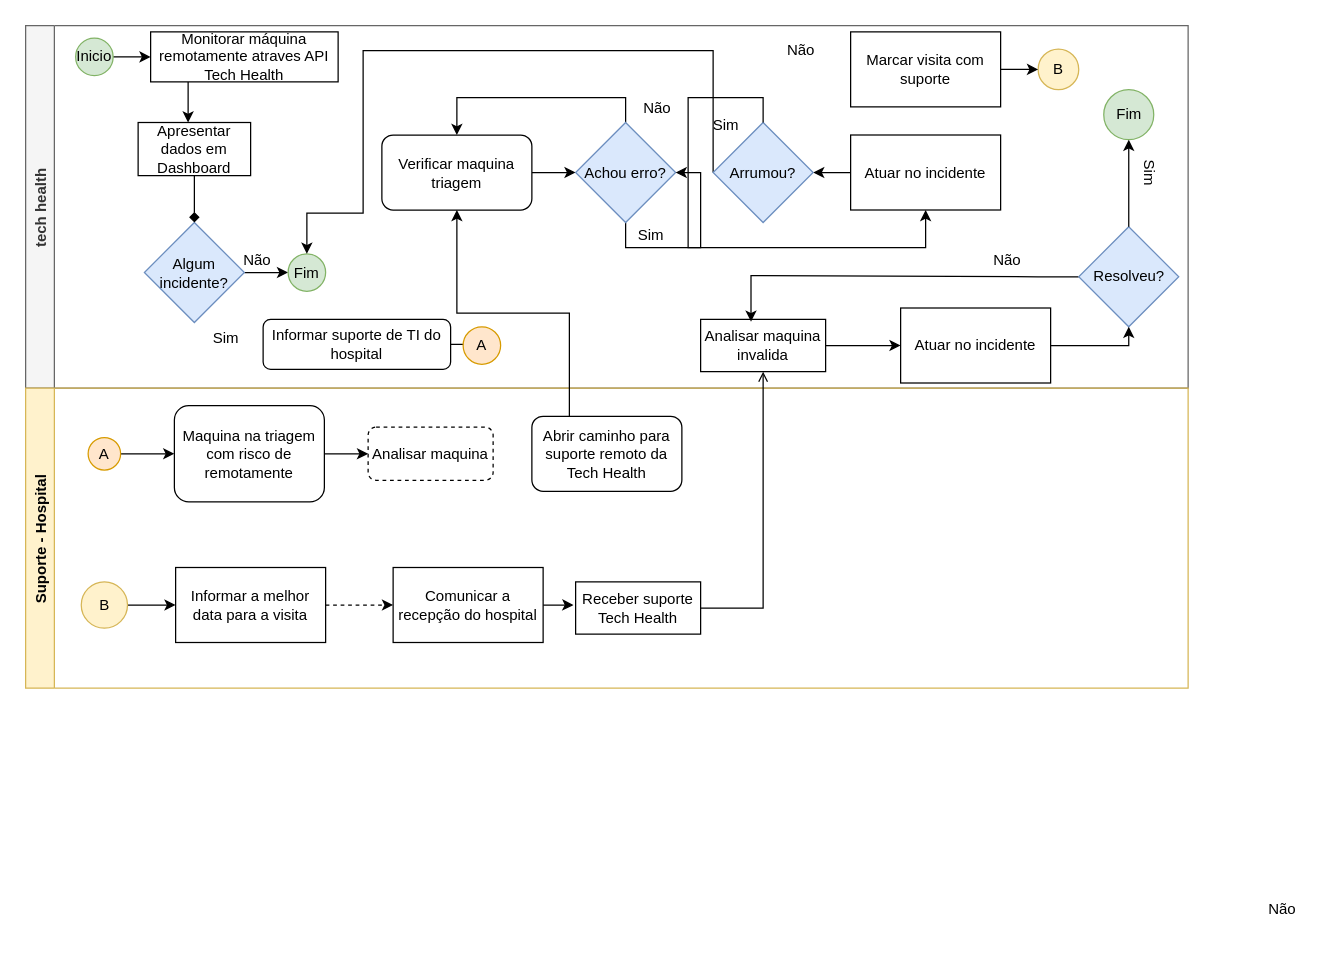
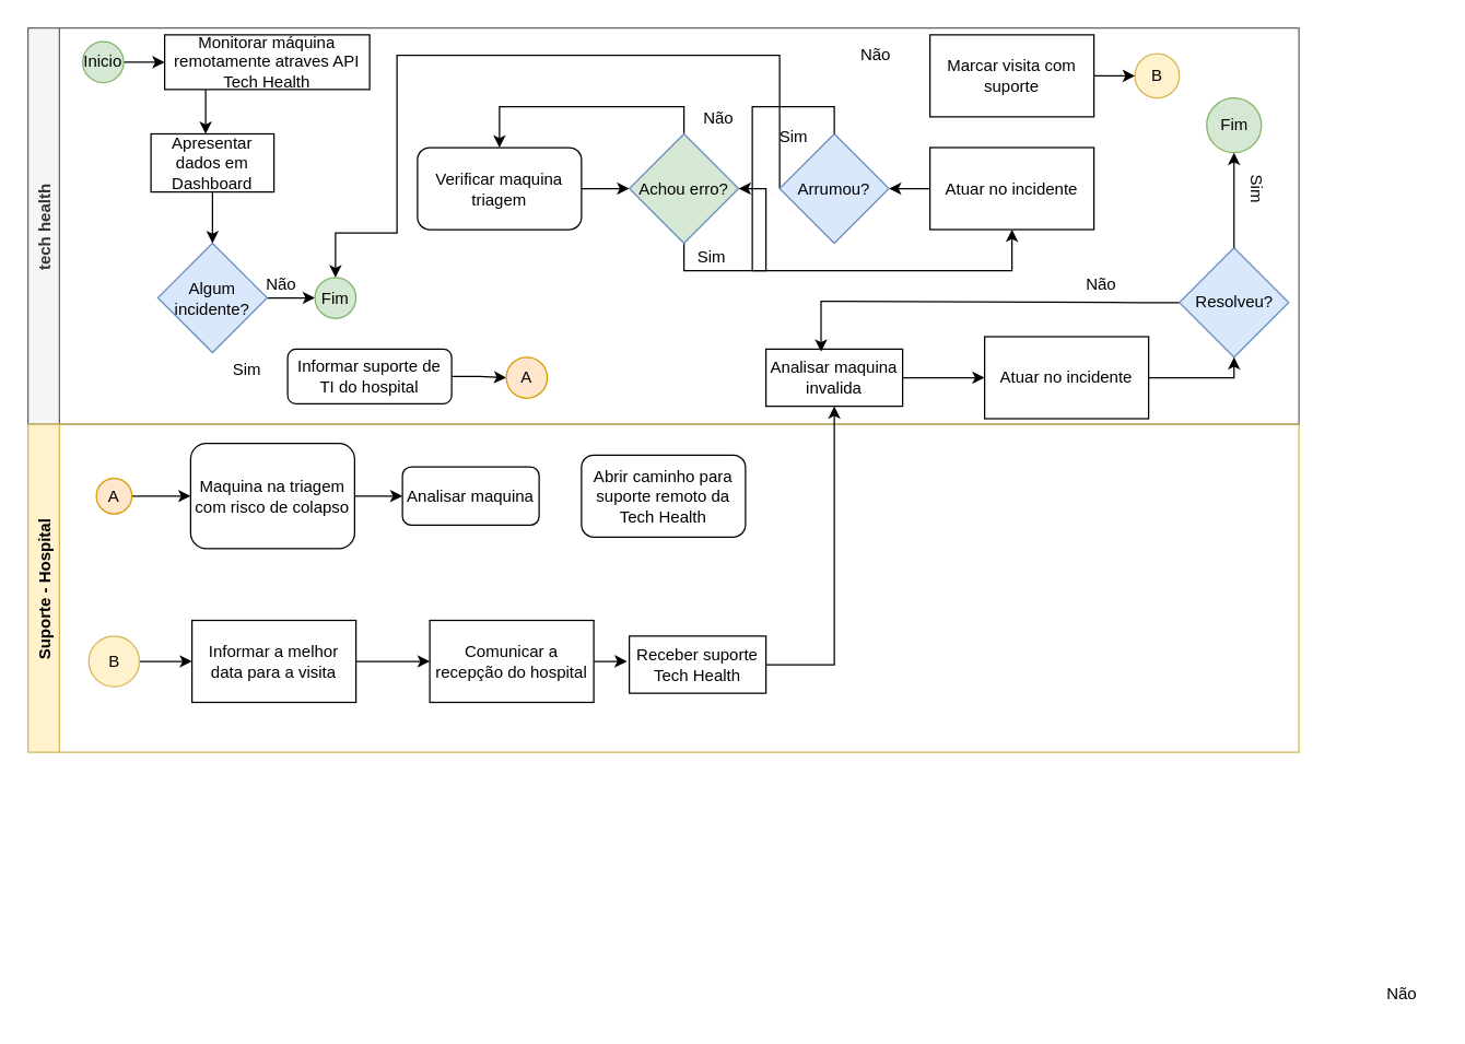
- <mxCell id="21" value="Achou erro?" style="rhombus;whiteSpace=wrap;html=1;fillColor=#dae8fc;strokeColor=#6c8ebf;" vertex="1" parent="2"><mxGeometry x="440" y="77.5" width="80" height="80" as="geometry" /></mxCell>
+ <mxCell id="21" value="Achou erro?" style="rhombus;whiteSpace=wrap;html=1;fillColor=#d5e8d4;strokeColor=#6c8ebf;" vertex="1" parent="2"><mxGeometry x="440" y="77.5" width="80" height="80" as="geometry" /></mxCell>
- <mxCell id="9" value="" style="edgeStyle=orthogonalEdgeStyle;rounded=0;orthogonalLoop=1;jettySize=auto;html=1;endArrow=diamond;" edge="1" parent="2" source="10" target="8"><mxGeometry relative="1" as="geometry" /></mxCell>
+ <mxCell id="9" value="" style="edgeStyle=orthogonalEdgeStyle;rounded=0;orthogonalLoop=1;jettySize=auto;html=1;" edge="1" parent="2" source="10" target="8"><mxGeometry relative="1" as="geometry" /></mxCell>
- <mxCell id="58" value="" style="edgeStyle=orthogonalEdgeStyle;rounded=0;orthogonalLoop=1;jettySize=auto;html=1;exitX=0.25;exitY=0;exitDx=0;exitDy=0;" edge="1" parent="1" source="57" target="18"><mxGeometry relative="1" as="geometry"><mxPoint x="500" y="320" as="sourcePoint" /></mxGeometry></mxCell>
- <mxCell id="13" value="Informar suporte de TI do hospital" style="rounded=1;whiteSpace=wrap;html=1;" parent="2" vertex="1"><mxGeometry x="190" y="235" width="150" height="40" as="geometry" /></mxCell>
+ <mxCell id="13" value="Informar suporte de TI do hospital" style="rounded=1;whiteSpace=wrap;html=1;" parent="2" vertex="1"><mxGeometry x="190" y="235" width="120" height="40" as="geometry" /></mxCell>
- <mxCell id="59" value="" style="edgeStyle=orthogonalEdgeStyle;rounded=0;orthogonalLoop=1;jettySize=auto;html=1;exitX=1;exitY=0.5;exitDx=0;exitDy=0;endArrow=open;" parent="1" source="55" target="31" edge="1"><mxGeometry relative="1" as="geometry" /></mxCell>
+ <mxCell id="59" value="" style="edgeStyle=orthogonalEdgeStyle;rounded=0;orthogonalLoop=1;jettySize=auto;html=1;exitX=1;exitY=0.5;exitDx=0;exitDy=0;" parent="1" source="55" target="31" edge="1"><mxGeometry relative="1" as="geometry" /></mxCell>
- <mxCell id="48" value="Maquina na triagem com risco de remotamente" style="rounded=1;whiteSpace=wrap;html=1;" parent="44" vertex="1"><mxGeometry x="119" y="14" width="120" height="77" as="geometry" /></mxCell>
+ <mxCell id="48" value="Maquina na triagem com risco de colapso" style="rounded=1;whiteSpace=wrap;html=1;" parent="44" vertex="1"><mxGeometry x="119" y="14" width="120" height="77" as="geometry" /></mxCell>
- <mxCell id="56" value="Analisar maquina" style="rounded=1;whiteSpace=wrap;html=1;dashed=1;" vertex="1" parent="44"><mxGeometry x="274" y="31.25" width="100" height="42.5" as="geometry" /></mxCell>
+ <mxCell id="56" value="Analisar maquina" style="rounded=1;whiteSpace=wrap;html=1;" vertex="1" parent="44"><mxGeometry x="274" y="31.25" width="100" height="42.5" as="geometry" /></mxCell>
- <mxCell id="51" value="" style="edgeStyle=orthogonalEdgeStyle;rounded=0;orthogonalLoop=1;jettySize=auto;html=1;dashed=1;" parent="44" source="52" target="54" edge="1"><mxGeometry relative="1" as="geometry" /></mxCell>
+ <mxCell id="51" value="" style="edgeStyle=orthogonalEdgeStyle;rounded=0;orthogonalLoop=1;jettySize=auto;html=1;" parent="44" source="52" target="54" edge="1"><mxGeometry relative="1" as="geometry" /></mxCell>
